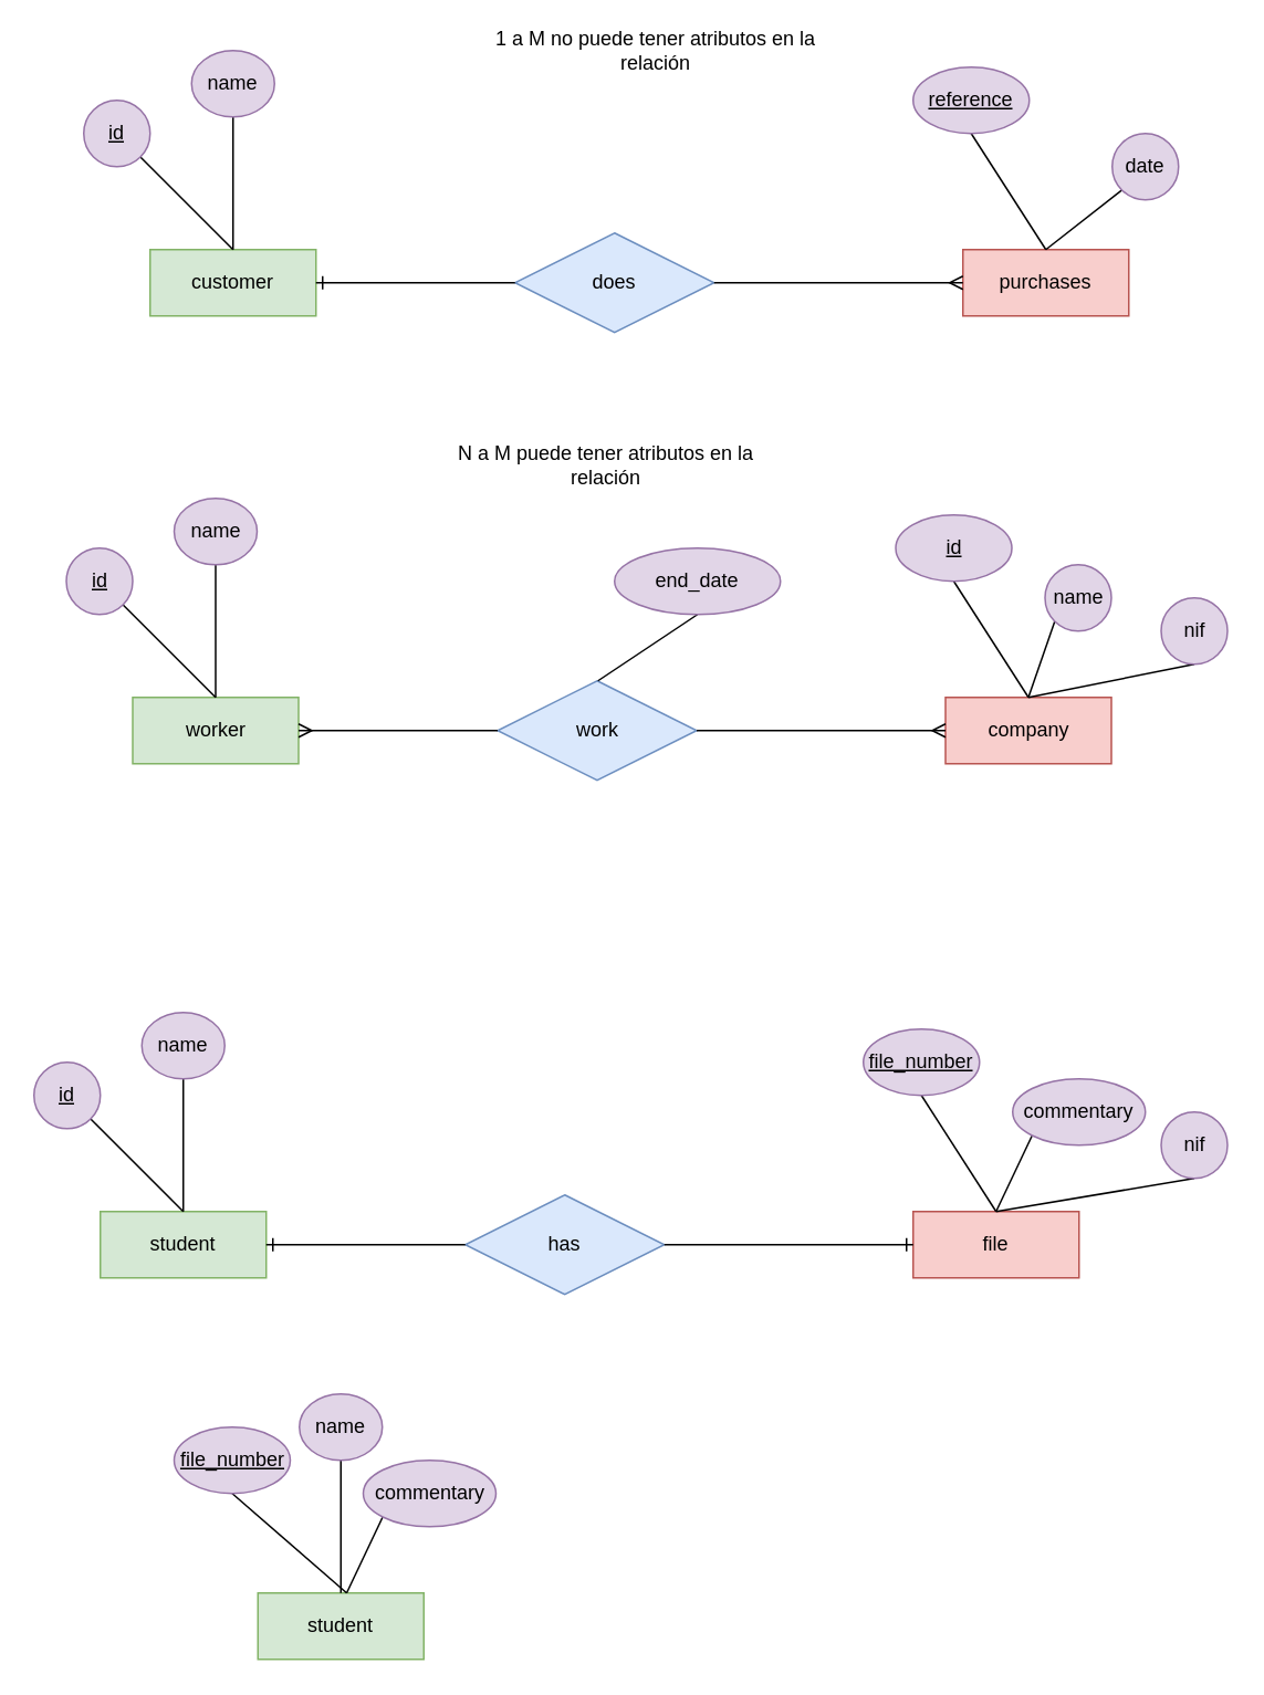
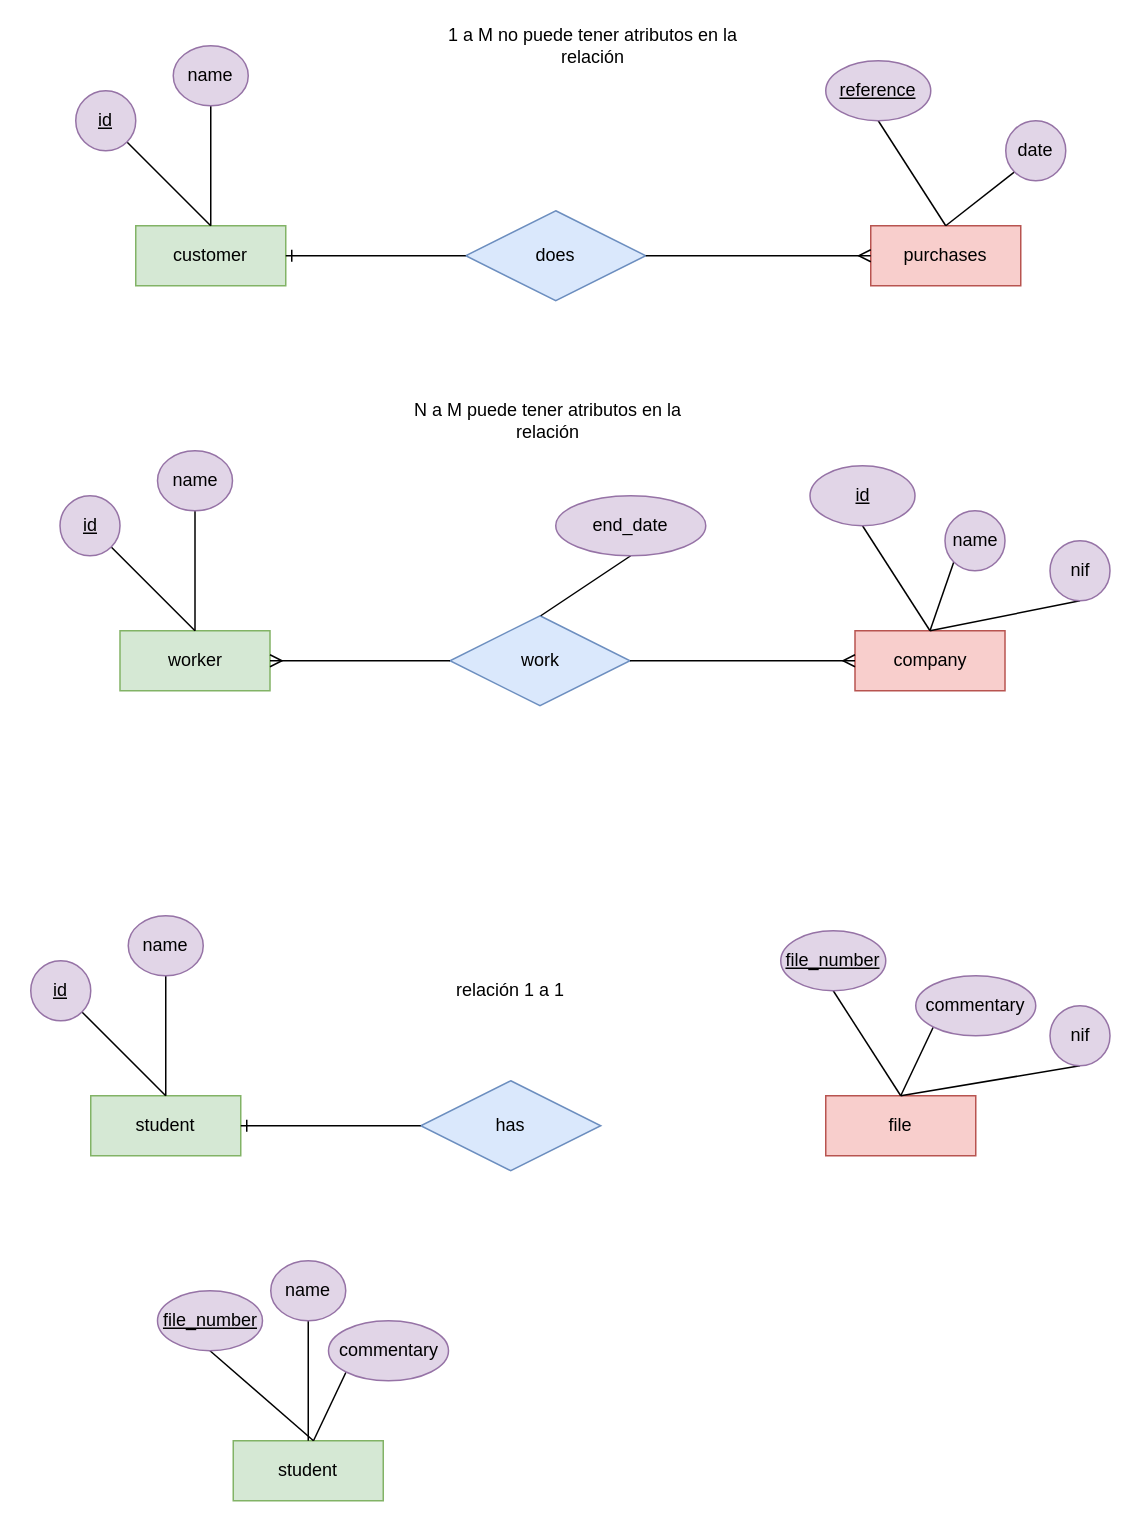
+ <mxCell id="52" value="relación 1 a 1" style="text;html=1;strokeColor=none;fillColor=none;align=center;verticalAlign=middle;whiteSpace=wrap;rounded=0;" parent="1" vertex="1"><mxGeometry x="235" y="650" width="210" height="20" as="geometry" /></mxCell>
- <mxCell id="43" value="" style="fontSize=12;html=1;endArrow=ERone;exitX=1;exitY=0.5;exitDx=0;exitDy=0;entryX=0;entryY=0.5;entryDx=0;entryDy=0;endFill=0;" parent="1" source="38" target="37" edge="1"><mxGeometry width="100" height="100" relative="1" as="geometry"><mxPoint x="390" y="850" as="sourcePoint" /><mxPoint x="490" y="750" as="targetPoint" /></mxGeometry></mxCell>
